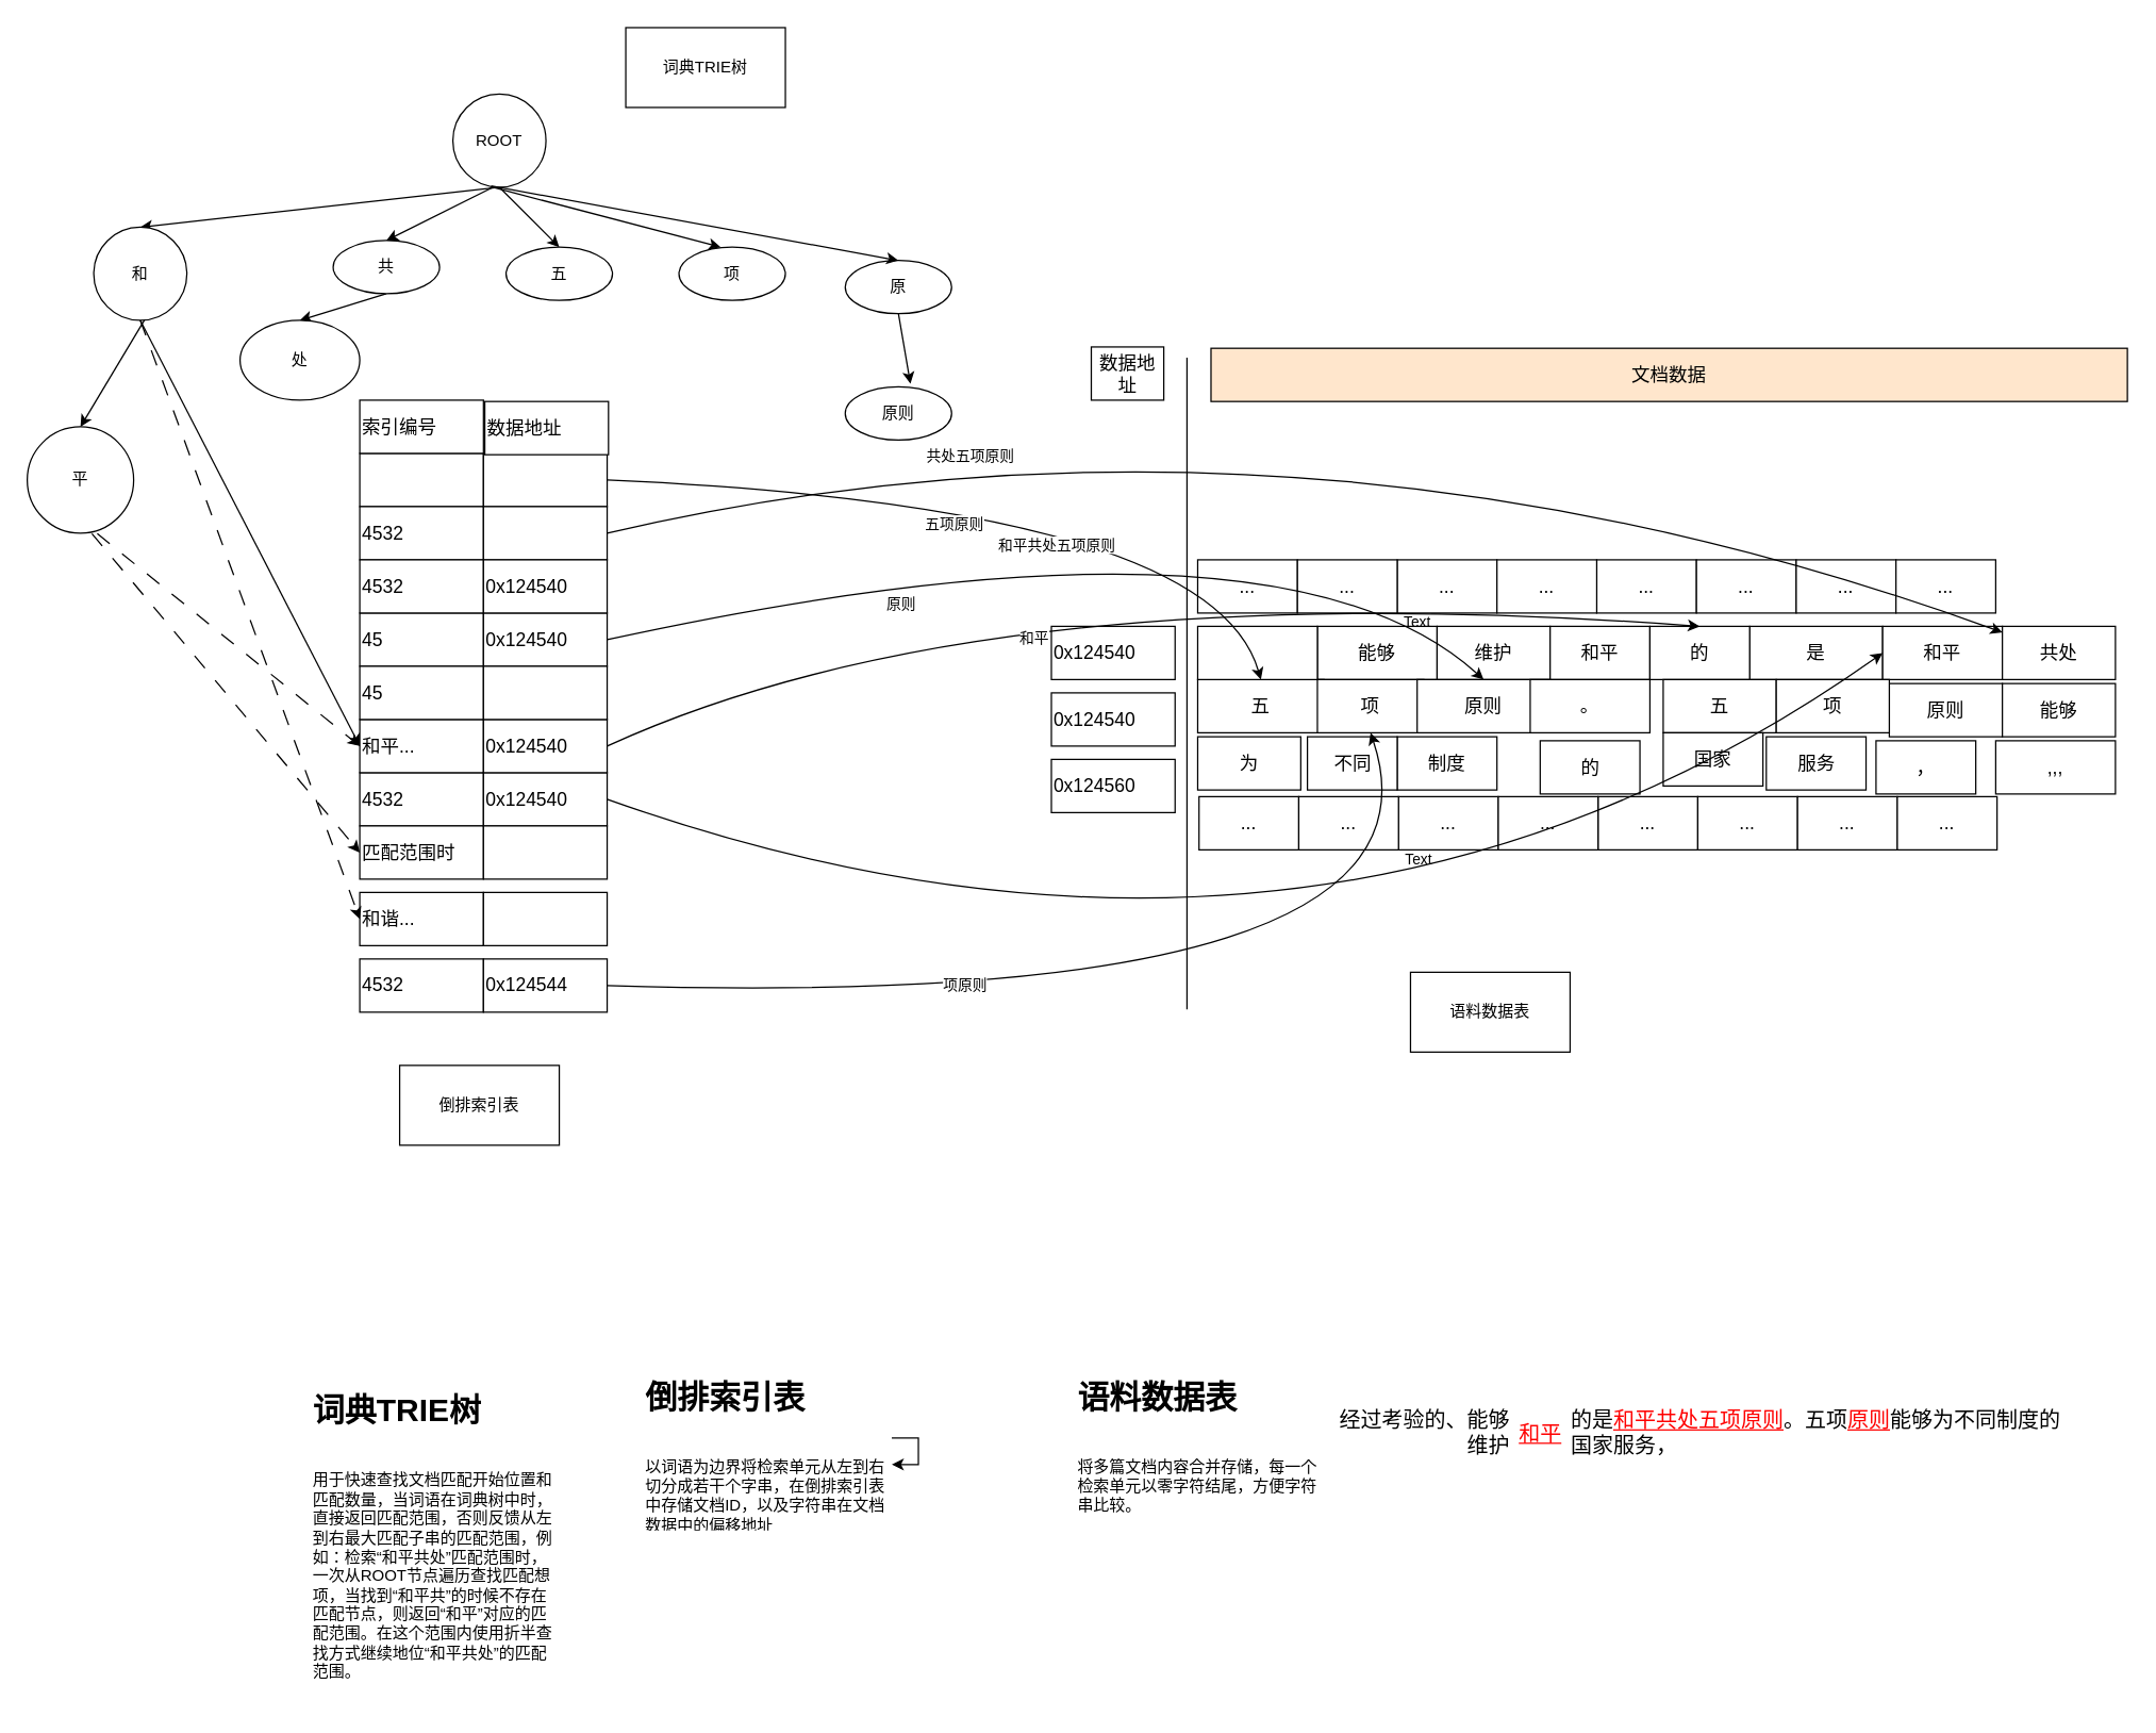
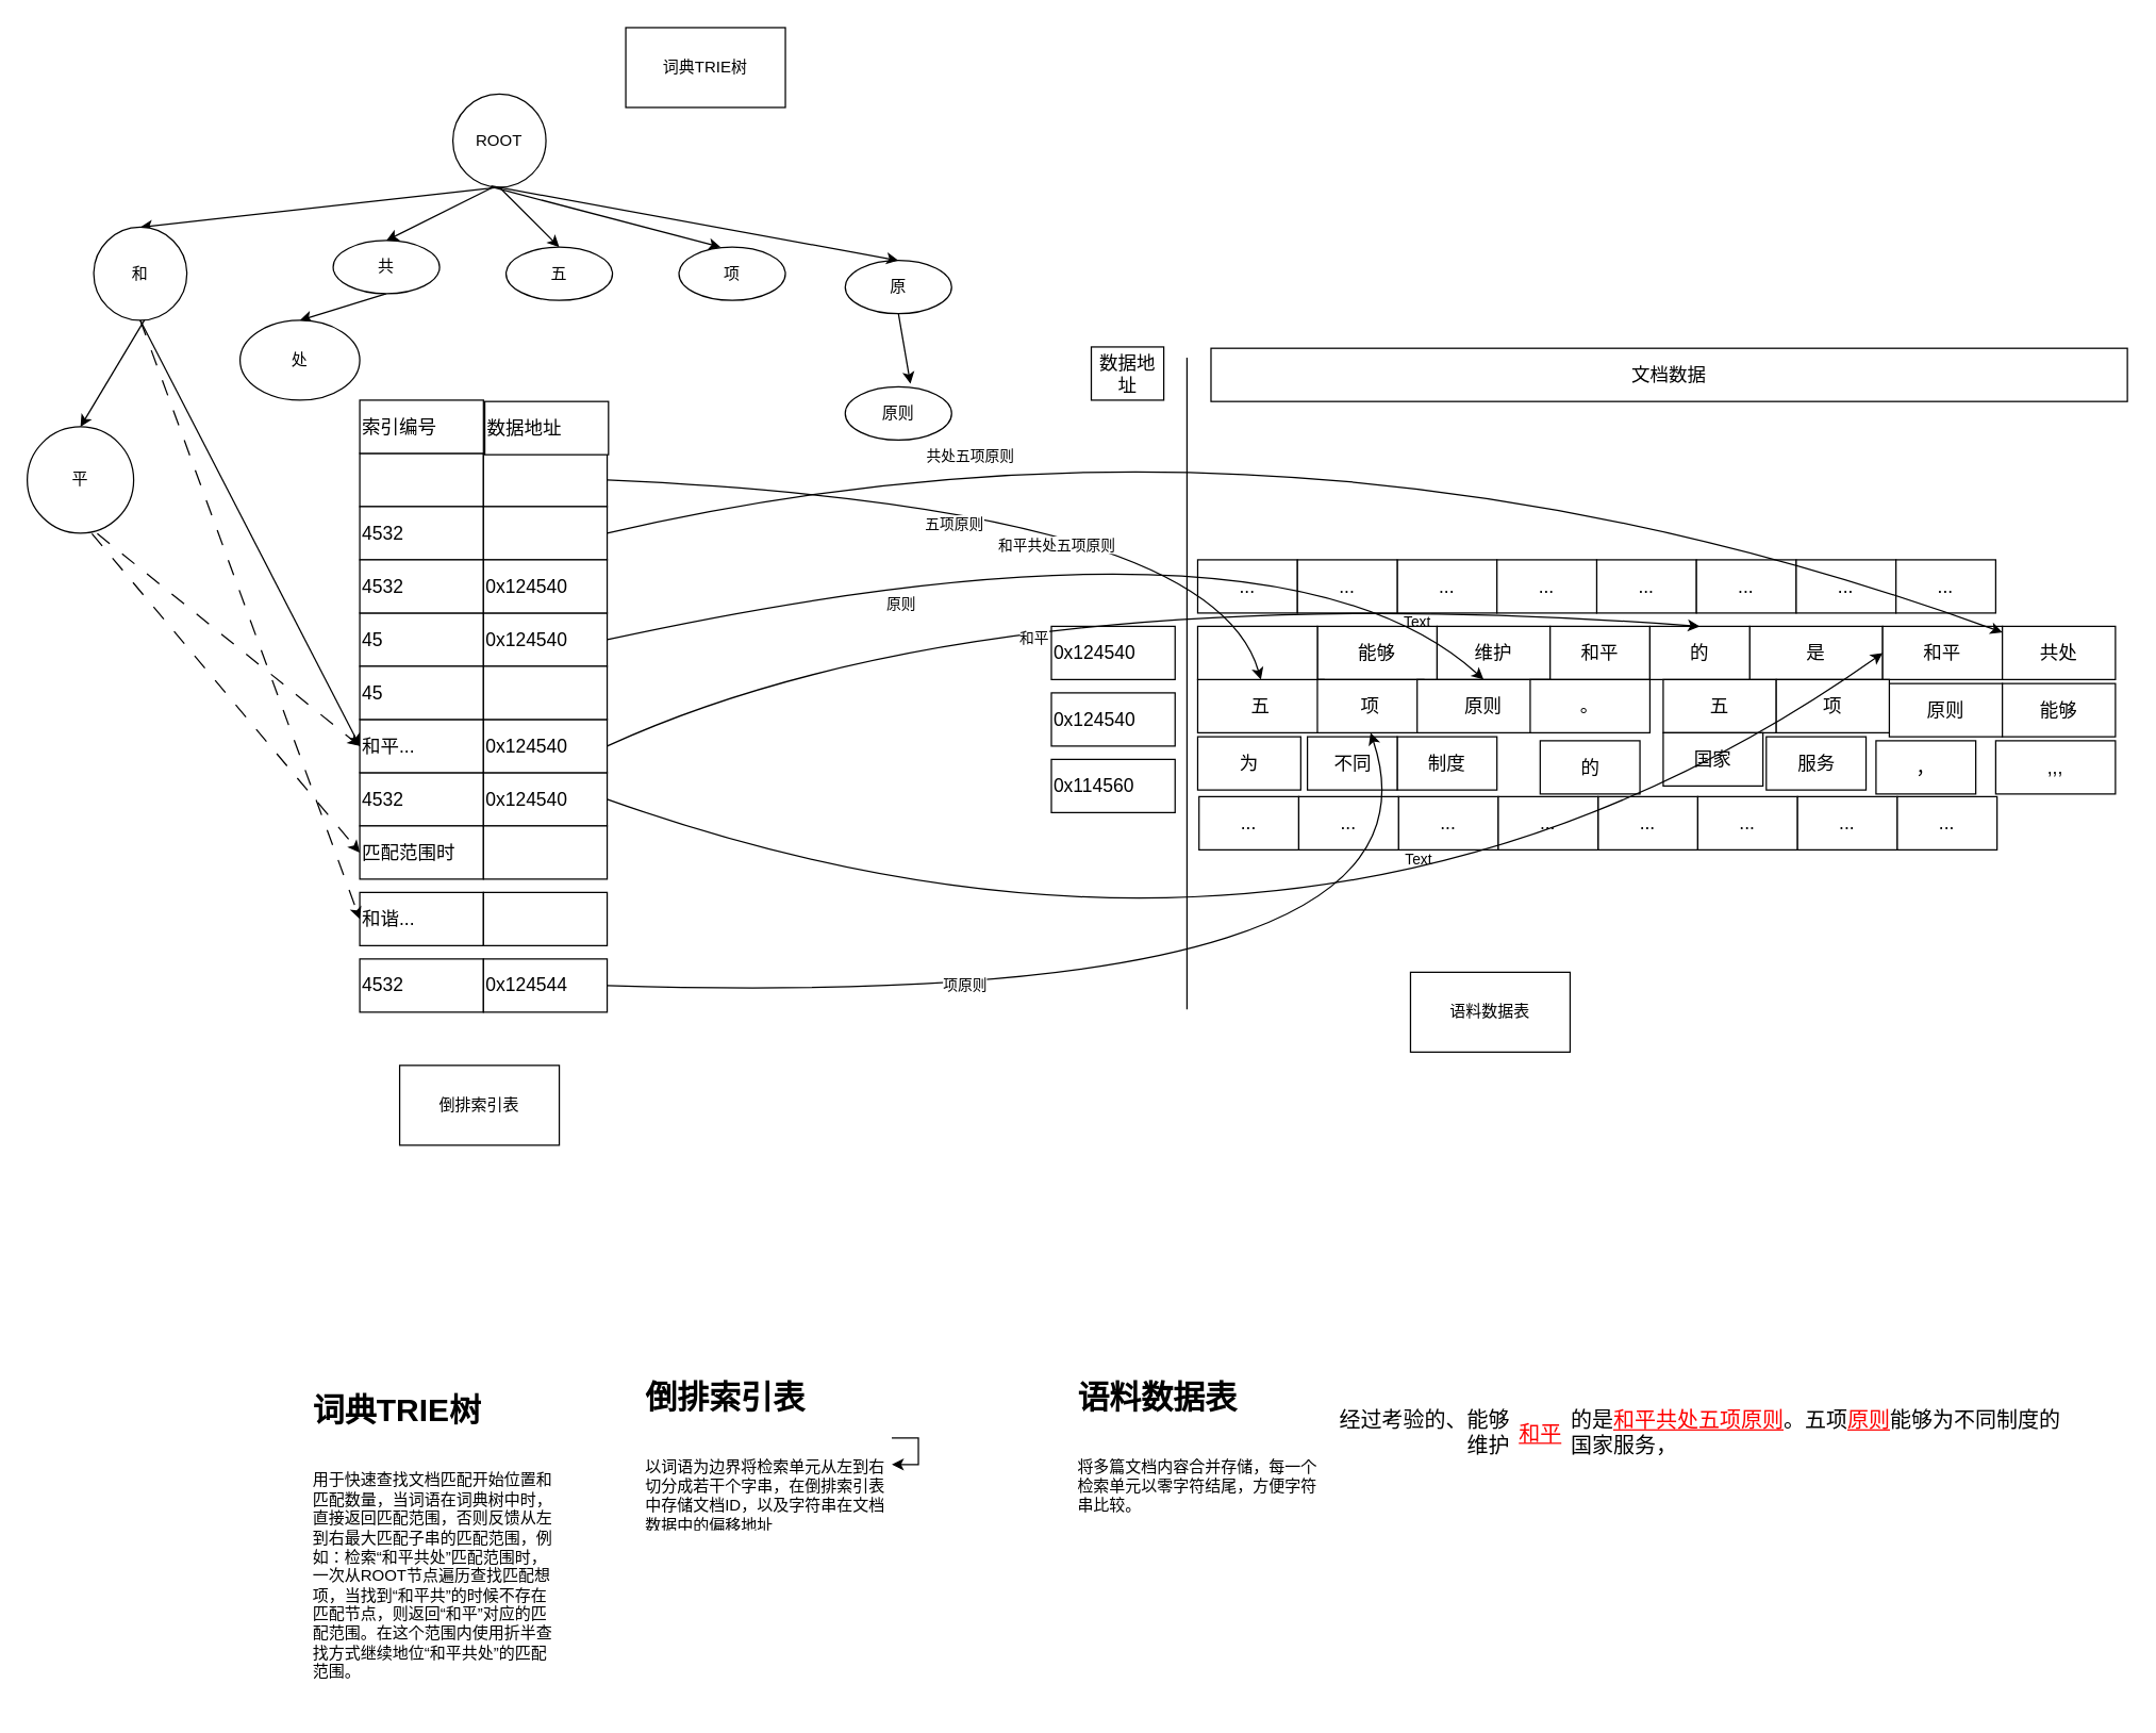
- <mxCell id="13" value="文档数据" style="rounded=0;whiteSpace=wrap;html=1;fontSize=14;fillColor=#ffe6cc;" vertex="1" parent="1"><mxGeometry x="910" y="261" width="689" height="40" as="geometry" /></mxCell>
+ <mxCell id="13" value="文档数据" style="rounded=0;whiteSpace=wrap;html=1;fontSize=14;" vertex="1" parent="1"><mxGeometry x="910" y="261" width="689" height="40" as="geometry" /></mxCell>
- <mxCell id="113" value="0x124560" style="rounded=0;whiteSpace=wrap;html=1;fontSize=14;align=left;" vertex="1" parent="1"><mxGeometry x="790" y="570" width="93" height="40" as="geometry" /></mxCell>
+ <mxCell id="113" value="0x114560" style="rounded=0;whiteSpace=wrap;html=1;fontSize=14;align=left;" vertex="1" parent="1"><mxGeometry x="790" y="570" width="93" height="40" as="geometry" /></mxCell>
